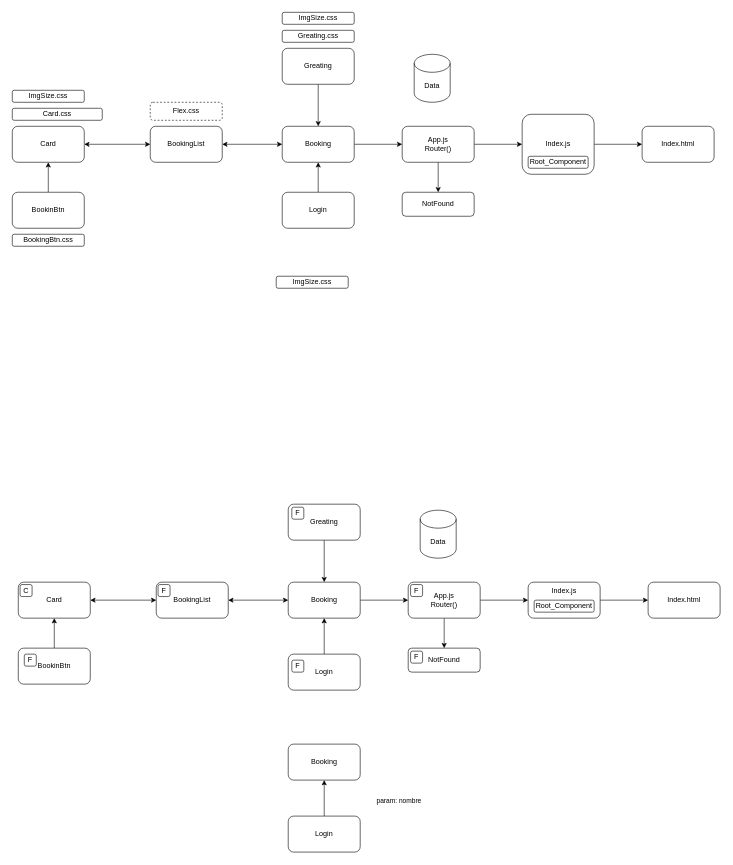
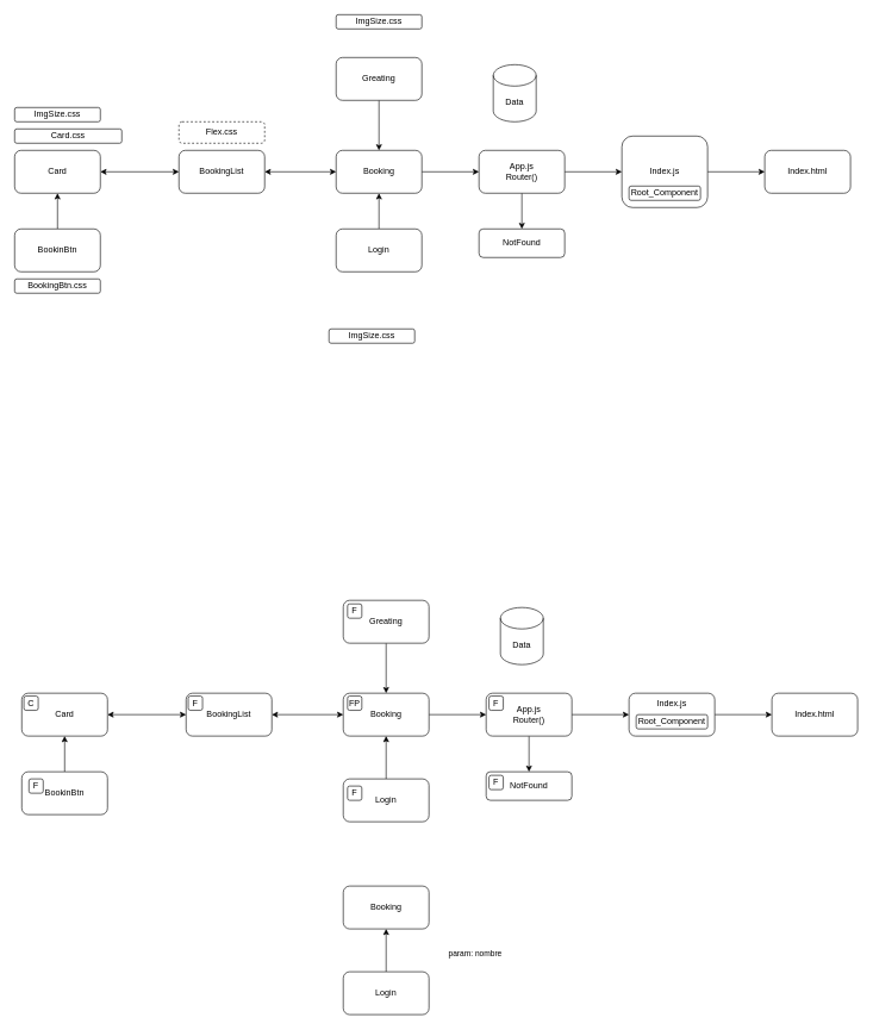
- <mxCell id="16" value="Greating.css" style="rounded=1;whiteSpace=wrap;html=1;" parent="1" vertex="1"><mxGeometry x="470" y="50" width="120" height="20" as="geometry" /></mxCell>
+ <mxCell id="57" value="FP" style="rounded=1;whiteSpace=wrap;html=1;" parent="1" vertex="1"><mxGeometry x="486" y="974" width="20" height="20" as="geometry" /></mxCell>
